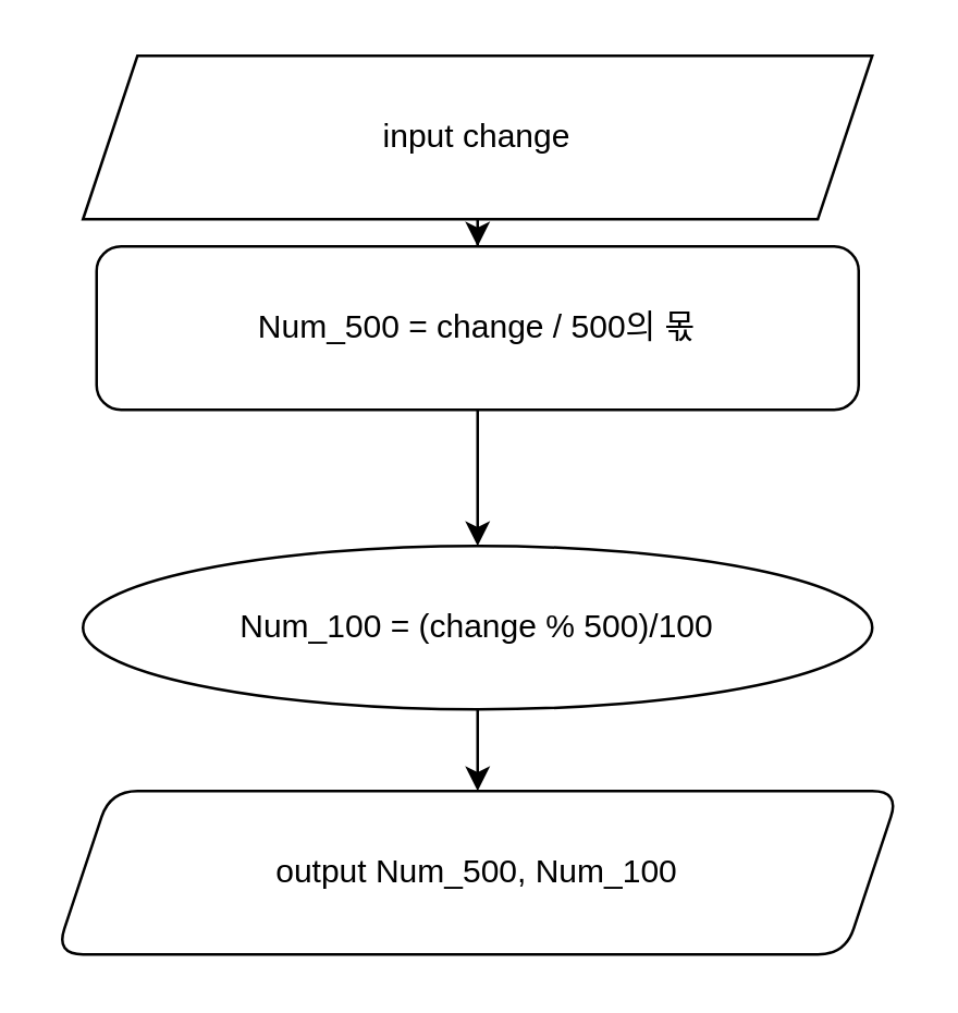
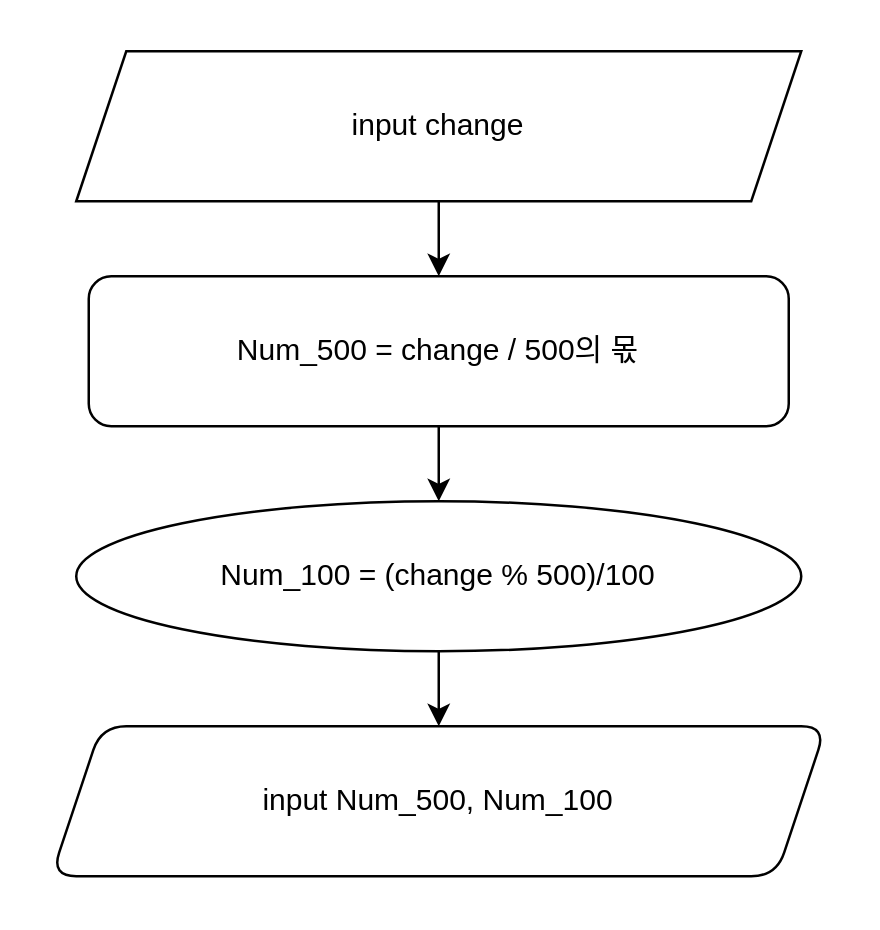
- <mxCell id="5" value="Num_500 = change / 500의 몫" style="rounded=1;whiteSpace=wrap;html=1;" vertex="1" parent="1"><mxGeometry x="35" y="90" width="280" height="60" as="geometry" /></mxCell>
+ <mxCell id="5" value="Num_500 = change / 500의 몫" style="rounded=1;whiteSpace=wrap;html=1;" vertex="1" parent="1"><mxGeometry x="35" y="110" width="280" height="60" as="geometry" /></mxCell>
- <mxCell id="8" value="output Num_500, Num_100" style="shape=parallelogram;perimeter=parallelogramPerimeter;whiteSpace=wrap;html=1;fixedSize=1;rounded=1;" vertex="1" parent="1"><mxGeometry x="20" y="290" width="310" height="60" as="geometry" /></mxCell>
+ <mxCell id="8" value="input Num_500, Num_100" style="shape=parallelogram;perimeter=parallelogramPerimeter;whiteSpace=wrap;html=1;fixedSize=1;rounded=1;" vertex="1" parent="1"><mxGeometry x="20" y="290" width="310" height="60" as="geometry" /></mxCell>
